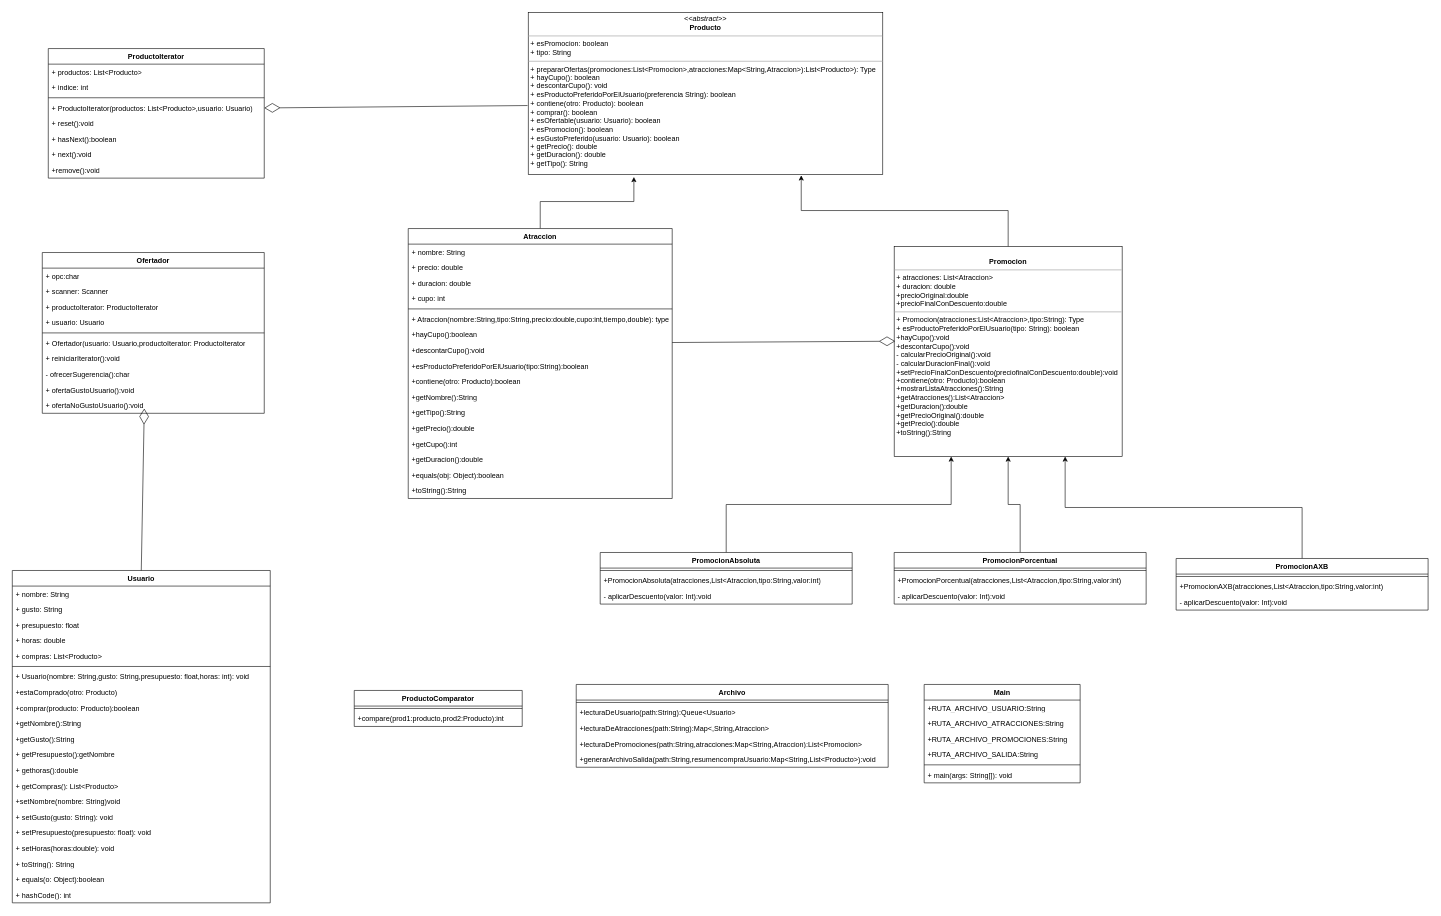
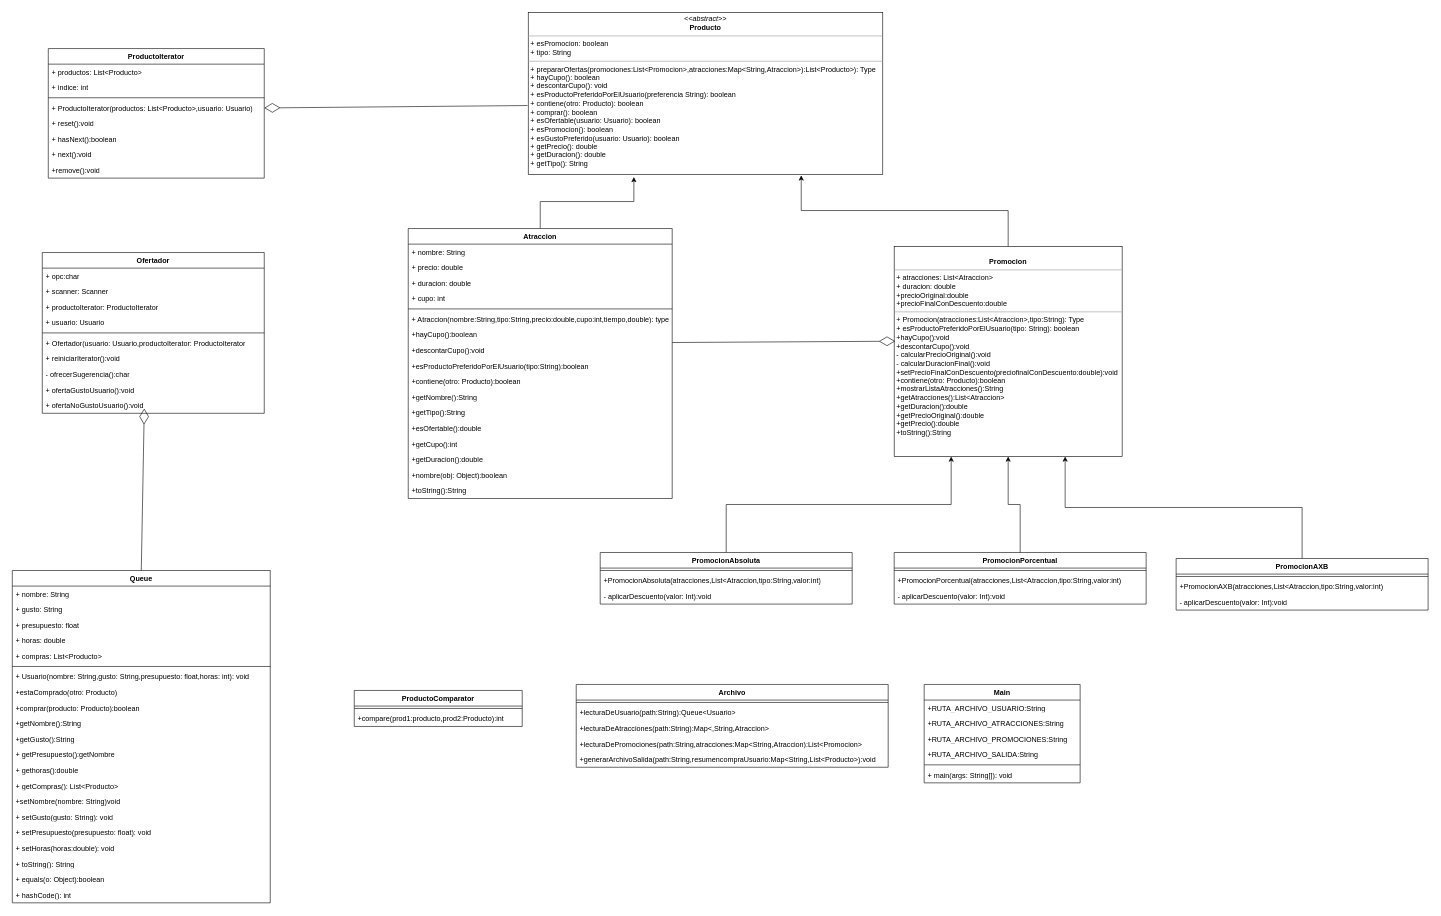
- <mxCell id="17" value="+getPrecio():double" style="text;strokeColor=none;fillColor=none;align=left;verticalAlign=top;spacingLeft=4;spacingRight=4;overflow=hidden;rotatable=0;points=[[0,0.5],[1,0.5]];portConstraint=eastwest;whiteSpace=wrap;html=1;" vertex="1" parent="4"><mxGeometry y="320" width="440" height="26" as="geometry" /></mxCell>
+ <mxCell id="17" value="+esOfertable():double" style="text;strokeColor=none;fillColor=none;align=left;verticalAlign=top;spacingLeft=4;spacingRight=4;overflow=hidden;rotatable=0;points=[[0,0.5],[1,0.5]];portConstraint=eastwest;whiteSpace=wrap;html=1;" vertex="1" parent="4"><mxGeometry y="320" width="440" height="26" as="geometry" /></mxCell>
- <mxCell id="20" value="+equals(obj: Object):boolean" style="text;strokeColor=none;fillColor=none;align=left;verticalAlign=top;spacingLeft=4;spacingRight=4;overflow=hidden;rotatable=0;points=[[0,0.5],[1,0.5]];portConstraint=eastwest;whiteSpace=wrap;html=1;" vertex="1" parent="4"><mxGeometry y="398" width="440" height="26" as="geometry" /></mxCell>
+ <mxCell id="20" value="+nombre(obj: Object):boolean" style="text;strokeColor=none;fillColor=none;align=left;verticalAlign=top;spacingLeft=4;spacingRight=4;overflow=hidden;rotatable=0;points=[[0,0.5],[1,0.5]];portConstraint=eastwest;whiteSpace=wrap;html=1;" vertex="1" parent="4"><mxGeometry y="398" width="440" height="26" as="geometry" /></mxCell>
- <mxCell id="24" value="Usuario" style="swimlane;fontStyle=1;align=center;verticalAlign=top;childLayout=stackLayout;horizontal=1;startSize=26;horizontalStack=0;resizeParent=1;resizeParentMax=0;resizeLast=0;collapsible=1;marginBottom=0;whiteSpace=wrap;html=1;" vertex="1" parent="1"><mxGeometry x="20" y="950" width="430" height="554" as="geometry" /></mxCell>
+ <mxCell id="24" value="Queue" style="swimlane;fontStyle=1;align=center;verticalAlign=top;childLayout=stackLayout;horizontal=1;startSize=26;horizontalStack=0;resizeParent=1;resizeParentMax=0;resizeLast=0;collapsible=1;marginBottom=0;whiteSpace=wrap;html=1;" vertex="1" parent="1"><mxGeometry x="20" y="950" width="430" height="554" as="geometry" /></mxCell>
